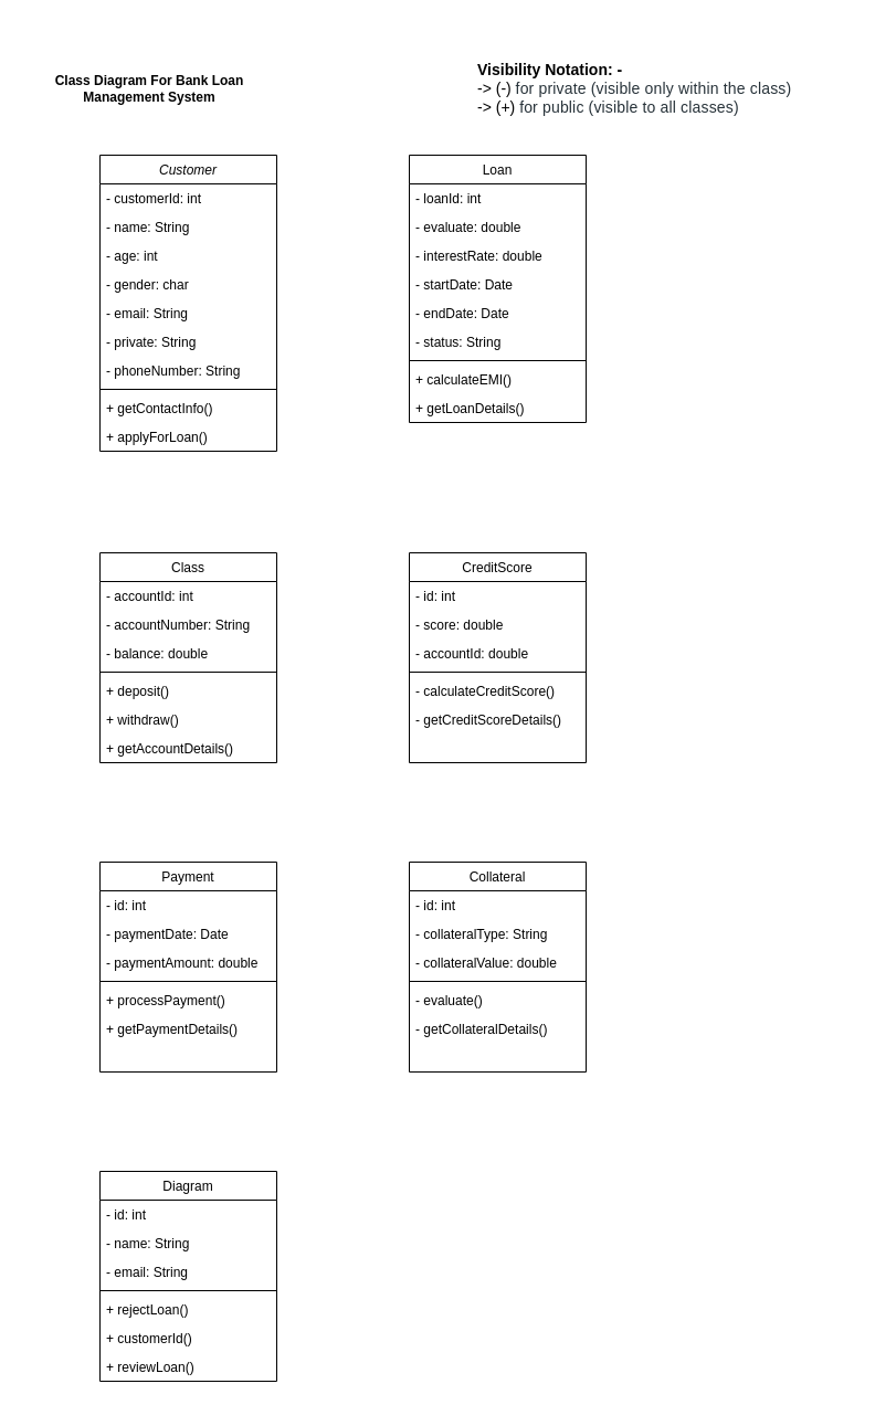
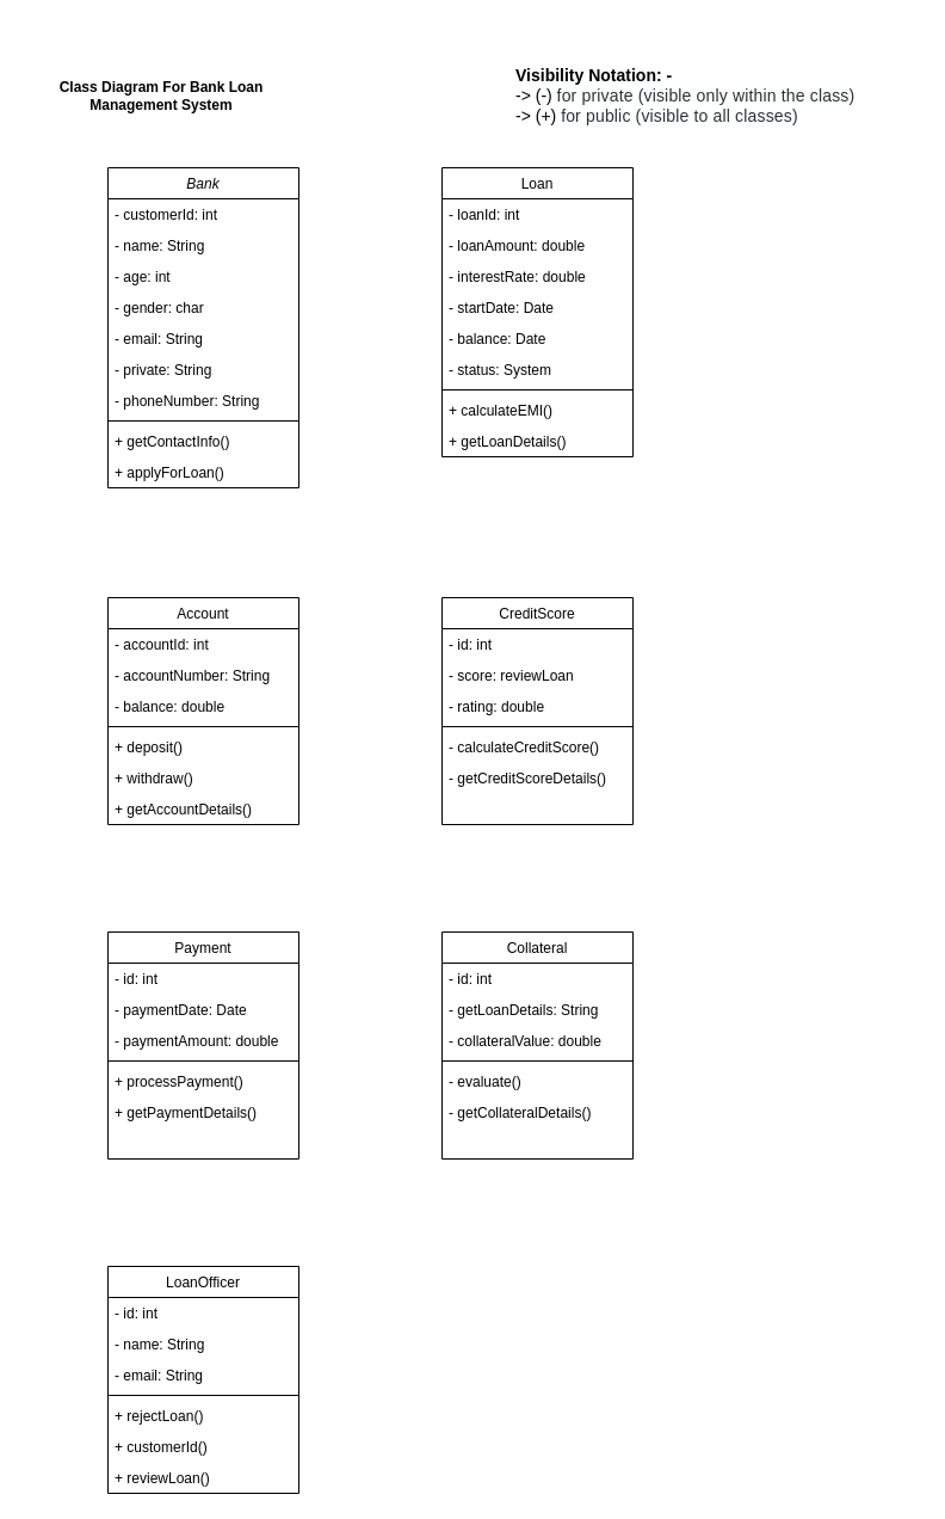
- <mxCell id="2" value="Customer" style="swimlane;fontStyle=2;align=center;verticalAlign=top;childLayout=stackLayout;horizontal=1;startSize=26;horizontalStack=0;resizeParent=1;resizeLast=0;collapsible=1;marginBottom=0;rounded=0;shadow=0;strokeWidth=1;" parent="1" vertex="1"><mxGeometry x="90" y="140" width="160" height="268" as="geometry"><mxRectangle x="230" y="140" width="160" height="26" as="alternateBounds" /></mxGeometry></mxCell>
+ <mxCell id="2" value="Bank" style="swimlane;fontStyle=2;align=center;verticalAlign=top;childLayout=stackLayout;horizontal=1;startSize=26;horizontalStack=0;resizeParent=1;resizeLast=0;collapsible=1;marginBottom=0;rounded=0;shadow=0;strokeWidth=1;" parent="1" vertex="1"><mxGeometry x="90" y="140" width="160" height="268" as="geometry"><mxRectangle x="230" y="140" width="160" height="26" as="alternateBounds" /></mxGeometry></mxCell>
- <mxCell id="15" value="- evaluate: double" style="text;align=left;verticalAlign=top;spacingLeft=4;spacingRight=4;overflow=hidden;rotatable=0;points=[[0,0.5],[1,0.5]];portConstraint=eastwest;rounded=0;shadow=0;html=0;" parent="13" vertex="1"><mxGeometry y="52" width="160" height="26" as="geometry" /></mxCell>
+ <mxCell id="15" value="- loanAmount: double" style="text;align=left;verticalAlign=top;spacingLeft=4;spacingRight=4;overflow=hidden;rotatable=0;points=[[0,0.5],[1,0.5]];portConstraint=eastwest;rounded=0;shadow=0;html=0;" parent="13" vertex="1"><mxGeometry y="52" width="160" height="26" as="geometry" /></mxCell>
- <mxCell id="18" value="- endDate: Date" style="text;align=left;verticalAlign=top;spacingLeft=4;spacingRight=4;overflow=hidden;rotatable=0;points=[[0,0.5],[1,0.5]];portConstraint=eastwest;rounded=0;shadow=0;html=0;" parent="13" vertex="1"><mxGeometry y="130" width="160" height="26" as="geometry" /></mxCell>
+ <mxCell id="18" value="- balance: Date" style="text;align=left;verticalAlign=top;spacingLeft=4;spacingRight=4;overflow=hidden;rotatable=0;points=[[0,0.5],[1,0.5]];portConstraint=eastwest;rounded=0;shadow=0;html=0;" parent="13" vertex="1"><mxGeometry y="130" width="160" height="26" as="geometry" /></mxCell>
- <mxCell id="19" value="- status: String" style="text;align=left;verticalAlign=top;spacingLeft=4;spacingRight=4;overflow=hidden;rotatable=0;points=[[0,0.5],[1,0.5]];portConstraint=eastwest;rounded=0;shadow=0;html=0;" parent="13" vertex="1"><mxGeometry y="156" width="160" height="26" as="geometry" /></mxCell>
+ <mxCell id="19" value="- status: System" style="text;align=left;verticalAlign=top;spacingLeft=4;spacingRight=4;overflow=hidden;rotatable=0;points=[[0,0.5],[1,0.5]];portConstraint=eastwest;rounded=0;shadow=0;html=0;" parent="13" vertex="1"><mxGeometry y="156" width="160" height="26" as="geometry" /></mxCell>
- <mxCell id="23" value="Class" style="swimlane;fontStyle=0;align=center;verticalAlign=top;childLayout=stackLayout;horizontal=1;startSize=26;horizontalStack=0;resizeParent=1;resizeLast=0;collapsible=1;marginBottom=0;rounded=0;shadow=0;strokeWidth=1;" parent="1" vertex="1"><mxGeometry x="90" y="500" width="160" height="190" as="geometry"><mxRectangle x="130" y="380" width="160" height="26" as="alternateBounds" /></mxGeometry></mxCell>
+ <mxCell id="23" value="Account" style="swimlane;fontStyle=0;align=center;verticalAlign=top;childLayout=stackLayout;horizontal=1;startSize=26;horizontalStack=0;resizeParent=1;resizeLast=0;collapsible=1;marginBottom=0;rounded=0;shadow=0;strokeWidth=1;" parent="1" vertex="1"><mxGeometry x="90" y="500" width="160" height="190" as="geometry"><mxRectangle x="130" y="380" width="160" height="26" as="alternateBounds" /></mxGeometry></mxCell>
- <mxCell id="33" value="- score: double" style="text;align=left;verticalAlign=top;spacingLeft=4;spacingRight=4;overflow=hidden;rotatable=0;points=[[0,0.5],[1,0.5]];portConstraint=eastwest;rounded=0;shadow=0;html=0;" parent="31" vertex="1"><mxGeometry y="52" width="160" height="26" as="geometry" /></mxCell>
+ <mxCell id="33" value="- score: reviewLoan" style="text;align=left;verticalAlign=top;spacingLeft=4;spacingRight=4;overflow=hidden;rotatable=0;points=[[0,0.5],[1,0.5]];portConstraint=eastwest;rounded=0;shadow=0;html=0;" parent="31" vertex="1"><mxGeometry y="52" width="160" height="26" as="geometry" /></mxCell>
- <mxCell id="34" value="- accountId: double" style="text;align=left;verticalAlign=top;spacingLeft=4;spacingRight=4;overflow=hidden;rotatable=0;points=[[0,0.5],[1,0.5]];portConstraint=eastwest;rounded=0;shadow=0;html=0;" parent="31" vertex="1"><mxGeometry y="78" width="160" height="26" as="geometry" /></mxCell>
+ <mxCell id="34" value="- rating: double" style="text;align=left;verticalAlign=top;spacingLeft=4;spacingRight=4;overflow=hidden;rotatable=0;points=[[0,0.5],[1,0.5]];portConstraint=eastwest;rounded=0;shadow=0;html=0;" parent="31" vertex="1"><mxGeometry y="78" width="160" height="26" as="geometry" /></mxCell>
- <mxCell id="47" value="- collateralType: String" style="text;align=left;verticalAlign=top;spacingLeft=4;spacingRight=4;overflow=hidden;rotatable=0;points=[[0,0.5],[1,0.5]];portConstraint=eastwest;rounded=0;shadow=0;html=0;" parent="45" vertex="1"><mxGeometry y="52" width="160" height="26" as="geometry" /></mxCell>
+ <mxCell id="47" value="- getLoanDetails: String" style="text;align=left;verticalAlign=top;spacingLeft=4;spacingRight=4;overflow=hidden;rotatable=0;points=[[0,0.5],[1,0.5]];portConstraint=eastwest;rounded=0;shadow=0;html=0;" parent="45" vertex="1"><mxGeometry y="52" width="160" height="26" as="geometry" /></mxCell>
- <mxCell id="52" value="Diagram" style="swimlane;fontStyle=0;align=center;verticalAlign=top;childLayout=stackLayout;horizontal=1;startSize=26;horizontalStack=0;resizeParent=1;resizeLast=0;collapsible=1;marginBottom=0;rounded=0;shadow=0;strokeWidth=1;" parent="1" vertex="1"><mxGeometry x="90" y="1060" width="160" height="190" as="geometry"><mxRectangle x="130" y="380" width="160" height="26" as="alternateBounds" /></mxGeometry></mxCell>
+ <mxCell id="52" value="LoanOfficer" style="swimlane;fontStyle=0;align=center;verticalAlign=top;childLayout=stackLayout;horizontal=1;startSize=26;horizontalStack=0;resizeParent=1;resizeLast=0;collapsible=1;marginBottom=0;rounded=0;shadow=0;strokeWidth=1;" parent="1" vertex="1"><mxGeometry x="90" y="1060" width="160" height="190" as="geometry"><mxRectangle x="130" y="380" width="160" height="26" as="alternateBounds" /></mxGeometry></mxCell>
